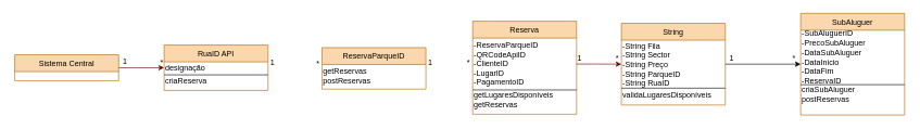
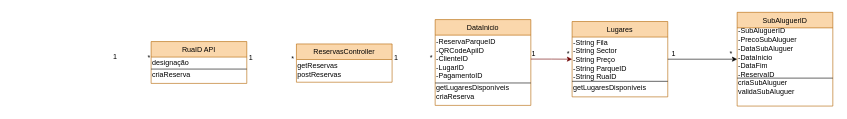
- <mxCell id="27" value="SubAluguer" style="swimlane;fontStyle=0;align=center;verticalAlign=top;childLayout=stackLayout;horizontal=1;startSize=26;horizontalStack=0;resizeParent=1;resizeLast=0;collapsible=1;marginBottom=0;rounded=0;shadow=0;strokeWidth=1;fillColor=#fad7ac;strokeColor=#b46504;" vertex="1" parent="1"><mxGeometry x="1230" y="20.13" width="160" height="156.75" as="geometry"><mxRectangle x="340" y="380" width="170" height="26" as="alternateBounds" /></mxGeometry></mxCell>
+ <mxCell id="27" value="SubAluguerID" style="swimlane;fontStyle=0;align=center;verticalAlign=top;childLayout=stackLayout;horizontal=1;startSize=26;horizontalStack=0;resizeParent=1;resizeLast=0;collapsible=1;marginBottom=0;rounded=0;shadow=0;strokeWidth=1;fillColor=#fad7ac;strokeColor=#b46504;" vertex="1" parent="1"><mxGeometry x="1230" y="20.13" width="160" height="156.75" as="geometry"><mxRectangle x="340" y="380" width="170" height="26" as="alternateBounds" /></mxGeometry></mxCell>
- <mxCell id="8" value="Reserva" style="swimlane;fontStyle=0;align=center;verticalAlign=top;childLayout=stackLayout;horizontal=1;startSize=26;horizontalStack=0;resizeParent=1;resizeLast=0;collapsible=1;marginBottom=0;rounded=0;shadow=0;strokeWidth=1;fillColor=#fad7ac;strokeColor=#b46504;" parent="1" vertex="1"><mxGeometry x="725" y="32.25" width="160" height="143.5" as="geometry"><mxRectangle x="340" y="380" width="170" height="26" as="alternateBounds" /></mxGeometry></mxCell>
+ <mxCell id="8" value="DataInicio" style="swimlane;fontStyle=0;align=center;verticalAlign=top;childLayout=stackLayout;horizontal=1;startSize=26;horizontalStack=0;resizeParent=1;resizeLast=0;collapsible=1;marginBottom=0;rounded=0;shadow=0;strokeWidth=1;fillColor=#fad7ac;strokeColor=#b46504;" parent="1" vertex="1"><mxGeometry x="725" y="32.25" width="160" height="143.5" as="geometry"><mxRectangle x="340" y="380" width="170" height="26" as="alternateBounds" /></mxGeometry></mxCell>
- <mxCell id="4" value="String" style="swimlane;fontStyle=0;align=center;verticalAlign=top;childLayout=stackLayout;horizontal=1;startSize=26;horizontalStack=0;resizeParent=1;resizeLast=0;collapsible=1;marginBottom=0;rounded=0;shadow=0;strokeWidth=1;fillColor=#fad7ac;strokeColor=#b46504;" parent="1" vertex="1"><mxGeometry x="954" y="35.5" width="160" height="126" as="geometry"><mxRectangle x="130" y="380" width="160" height="26" as="alternateBounds" /></mxGeometry></mxCell>
+ <mxCell id="4" value="Lugares" style="swimlane;fontStyle=0;align=center;verticalAlign=top;childLayout=stackLayout;horizontal=1;startSize=26;horizontalStack=0;resizeParent=1;resizeLast=0;collapsible=1;marginBottom=0;rounded=0;shadow=0;strokeWidth=1;fillColor=#fad7ac;strokeColor=#b46504;" parent="1" vertex="1"><mxGeometry x="954" y="35.5" width="160" height="126" as="geometry"><mxRectangle x="130" y="380" width="160" height="26" as="alternateBounds" /></mxGeometry></mxCell>
- <mxCell id="16" value="ReservaParqueID" style="swimlane;fontStyle=0;align=center;verticalAlign=top;childLayout=stackLayout;horizontal=1;startSize=26;horizontalStack=0;resizeParent=1;resizeLast=0;collapsible=1;marginBottom=0;rounded=0;shadow=0;strokeWidth=1;fillColor=#fad7ac;strokeColor=#b46504;" parent="1" vertex="1"><mxGeometry x="493" y="73" width="160" height="64" as="geometry"><mxRectangle x="130" y="380" width="160" height="26" as="alternateBounds" /></mxGeometry></mxCell>
+ <mxCell id="16" value="ReservasController" style="swimlane;fontStyle=0;align=center;verticalAlign=top;childLayout=stackLayout;horizontal=1;startSize=26;horizontalStack=0;resizeParent=1;resizeLast=0;collapsible=1;marginBottom=0;rounded=0;shadow=0;strokeWidth=1;fillColor=#fad7ac;strokeColor=#b46504;" parent="1" vertex="1"><mxGeometry x="493" y="73" width="160" height="64" as="geometry"><mxRectangle x="130" y="380" width="160" height="26" as="alternateBounds" /></mxGeometry></mxCell>
- <mxCell id="3" value="Sistema Central" style="swimlane;fontStyle=0;align=center;verticalAlign=top;childLayout=stackLayout;horizontal=1;startSize=26;horizontalStack=0;resizeParent=1;resizeLast=0;collapsible=1;marginBottom=0;rounded=0;shadow=0;strokeWidth=1;fillColor=#fad7ac;strokeColor=#b46504;" parent="1" vertex="1"><mxGeometry y="84" width="160" height="40" as="geometry" x="20"><mxRectangle x="230" y="140" width="160" height="26" as="alternateBounds" /></mxGeometry></mxCell>
- <mxCell id="2" style="edgeStyle=orthogonalEdgeStyle;rounded=0;orthogonalLoop=1;jettySize=auto;html=1;fillColor=#a20025;strokeColor=#6F0000;" parent="1" source="3" target="12" edge="1"><mxGeometry relative="1" as="geometry" /></mxCell>
- <mxCell id="30" value="criaSubAluguer&lt;br&gt;postReservas" style="text;html=1;strokeColor=none;fillColor=none;align=left;verticalAlign=middle;whiteSpace=wrap;rounded=0;" vertex="1" parent="27"><mxGeometry y="110" width="160" height="30" as="geometry" /></mxCell>
+ <mxCell id="30" value="criaSubAluguer&lt;br&gt;validaSubAluguer" style="text;html=1;strokeColor=none;fillColor=none;align=left;verticalAlign=middle;whiteSpace=wrap;rounded=0;" vertex="1" parent="27"><mxGeometry y="110" width="160" height="30" as="geometry" /></mxCell>
- <mxCell id="7" value="validaLugaresDisponíveis" style="text;html=1;strokeColor=none;fillColor=none;align=left;verticalAlign=middle;whiteSpace=wrap;rounded=0;" parent="4" vertex="1"><mxGeometry y="100" width="160" height="20" as="geometry" /></mxCell>
+ <mxCell id="7" value="getLugaresDisponíveis" style="text;html=1;strokeColor=none;fillColor=none;align=left;verticalAlign=middle;whiteSpace=wrap;rounded=0;" parent="4" vertex="1"><mxGeometry y="100" width="160" height="20" as="geometry" /></mxCell>
- <mxCell id="11" value="getLugaresDisponíveis&lt;br&gt;getReservas" style="text;html=1;strokeColor=none;fillColor=none;align=left;verticalAlign=middle;whiteSpace=wrap;rounded=0;" parent="8" vertex="1"><mxGeometry y="106" width="160" height="30" as="geometry" /></mxCell>
+ <mxCell id="11" value="getLugaresDisponíveis&lt;br&gt;criaReserva" style="text;html=1;strokeColor=none;fillColor=none;align=left;verticalAlign=middle;whiteSpace=wrap;rounded=0;" parent="8" vertex="1"><mxGeometry y="106" width="160" height="30" as="geometry" /></mxCell>
